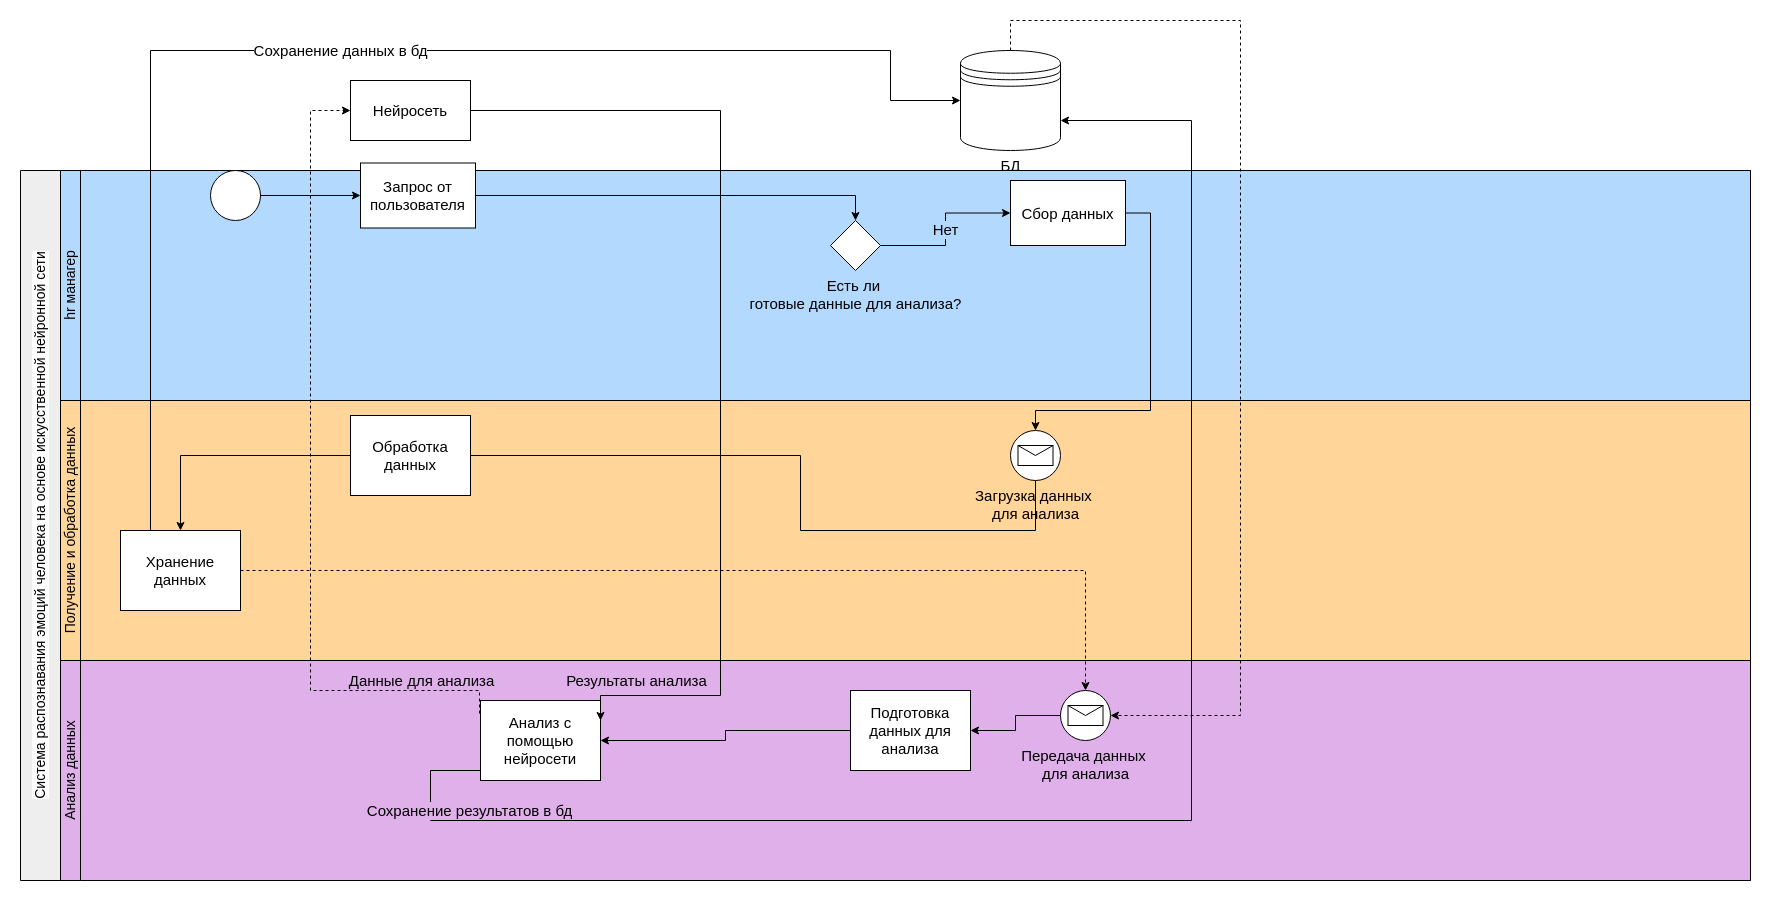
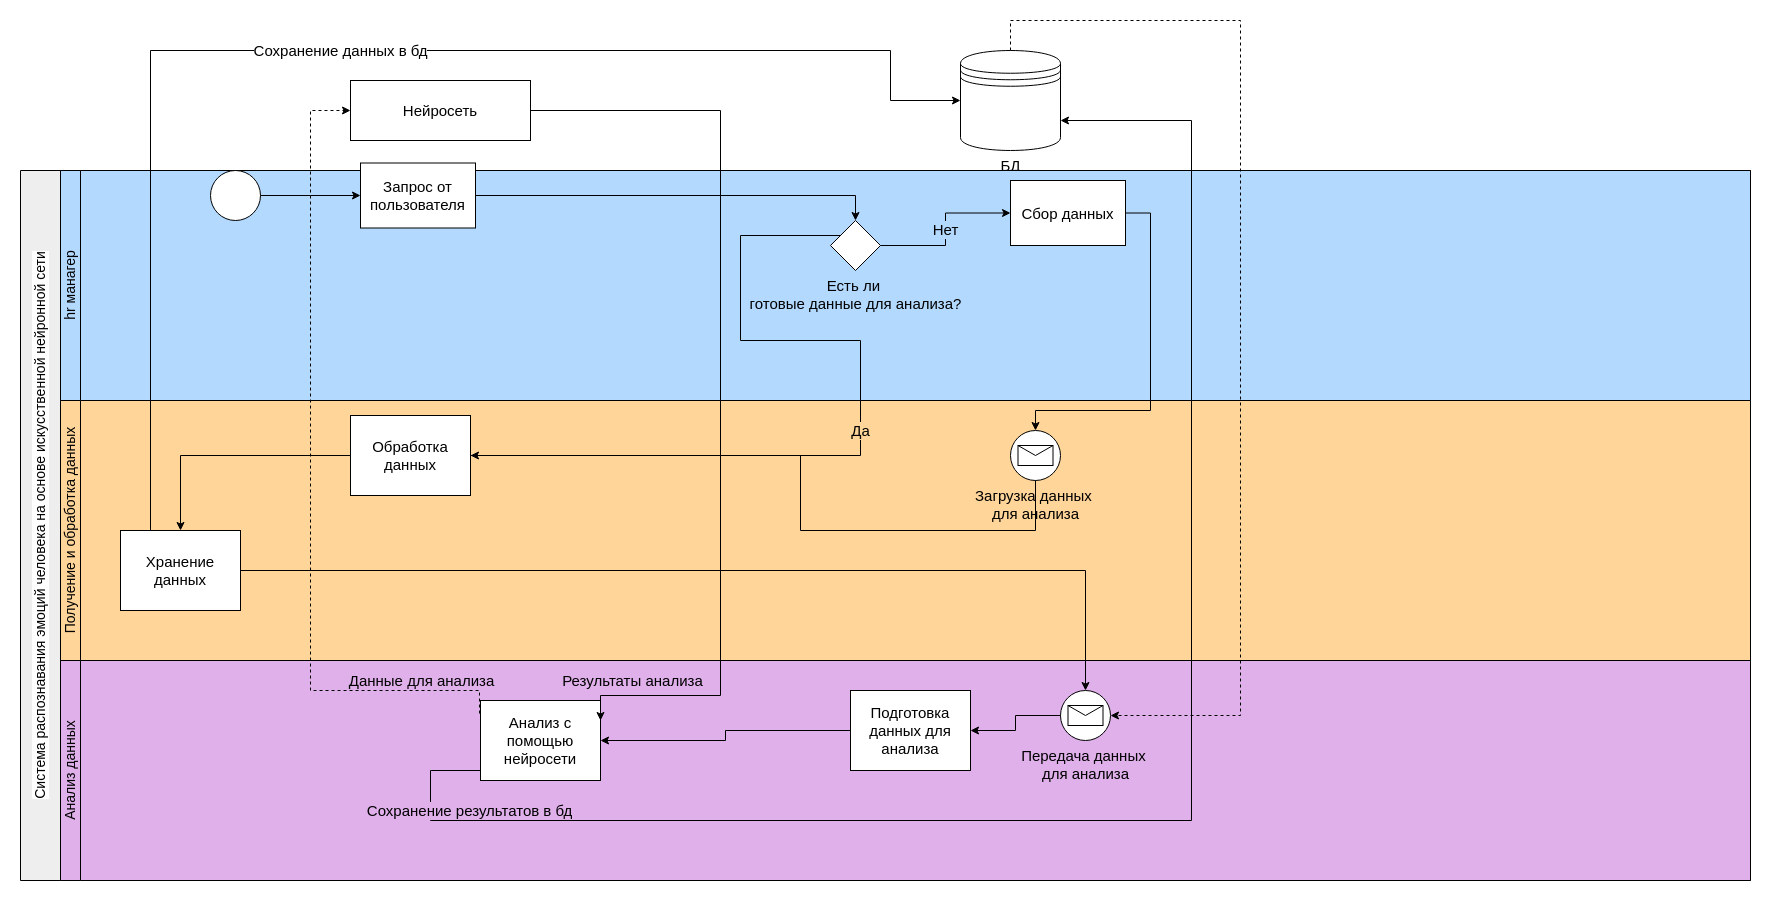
- <mxCell id="28" value="&lt;div&gt;Нейросеть&lt;/div&gt;" style="rounded=0;whiteSpace=wrap;html=1;strokeColor=default;strokeWidth=1;shadow=0;fontSize=15;fontStyle=0" parent="1" vertex="1"><mxGeometry x="350" y="80" width="120" height="60" as="geometry" /></mxCell>
+ <mxCell id="28" value="&lt;div&gt;Нейросеть&lt;/div&gt;" style="rounded=0;whiteSpace=wrap;html=1;strokeColor=default;strokeWidth=1;shadow=0;fontSize=15;fontStyle=0" parent="1" vertex="1"><mxGeometry x="350" y="80" width="180" height="60" as="geometry" /></mxCell>
+ <mxCell id="22" value="Да" style="edgeStyle=orthogonalEdgeStyle;rounded=0;orthogonalLoop=1;jettySize=auto;html=1;entryX=1;entryY=0.5;entryDx=0;entryDy=0;entryPerimeter=0;labelBackgroundColor=light-dark(#ffd599, #121212);strokeColor=default;strokeWidth=1;shadow=0;fontSize=15;fontStyle=0" parent="3" source="5" target="13" edge="1"><mxGeometry relative="1" as="geometry"><mxPoint x="120" y="260" as="targetPoint" /><Array as="points"><mxPoint x="720" y="65" /><mxPoint x="720" y="170" /><mxPoint x="840" y="170" /><mxPoint x="840" y="285" /></Array></mxGeometry></mxCell>
- <mxCell id="24" style="edgeStyle=orthogonalEdgeStyle;rounded=0;orthogonalLoop=1;jettySize=auto;html=1;strokeColor=default;strokeWidth=1;shadow=0;fontSize=15;fontStyle=0;dashed=1;" parent="3" source="12" target="17" edge="1"><mxGeometry relative="1" as="geometry"><mxPoint x="980" y="460" as="targetPoint" /></mxGeometry></mxCell>
+ <mxCell id="24" style="edgeStyle=orthogonalEdgeStyle;rounded=0;orthogonalLoop=1;jettySize=auto;html=1;strokeColor=default;strokeWidth=1;shadow=0;fontSize=15;fontStyle=0" parent="3" source="12" target="17" edge="1"><mxGeometry relative="1" as="geometry"><mxPoint x="980" y="460" as="targetPoint" /></mxGeometry></mxCell>
